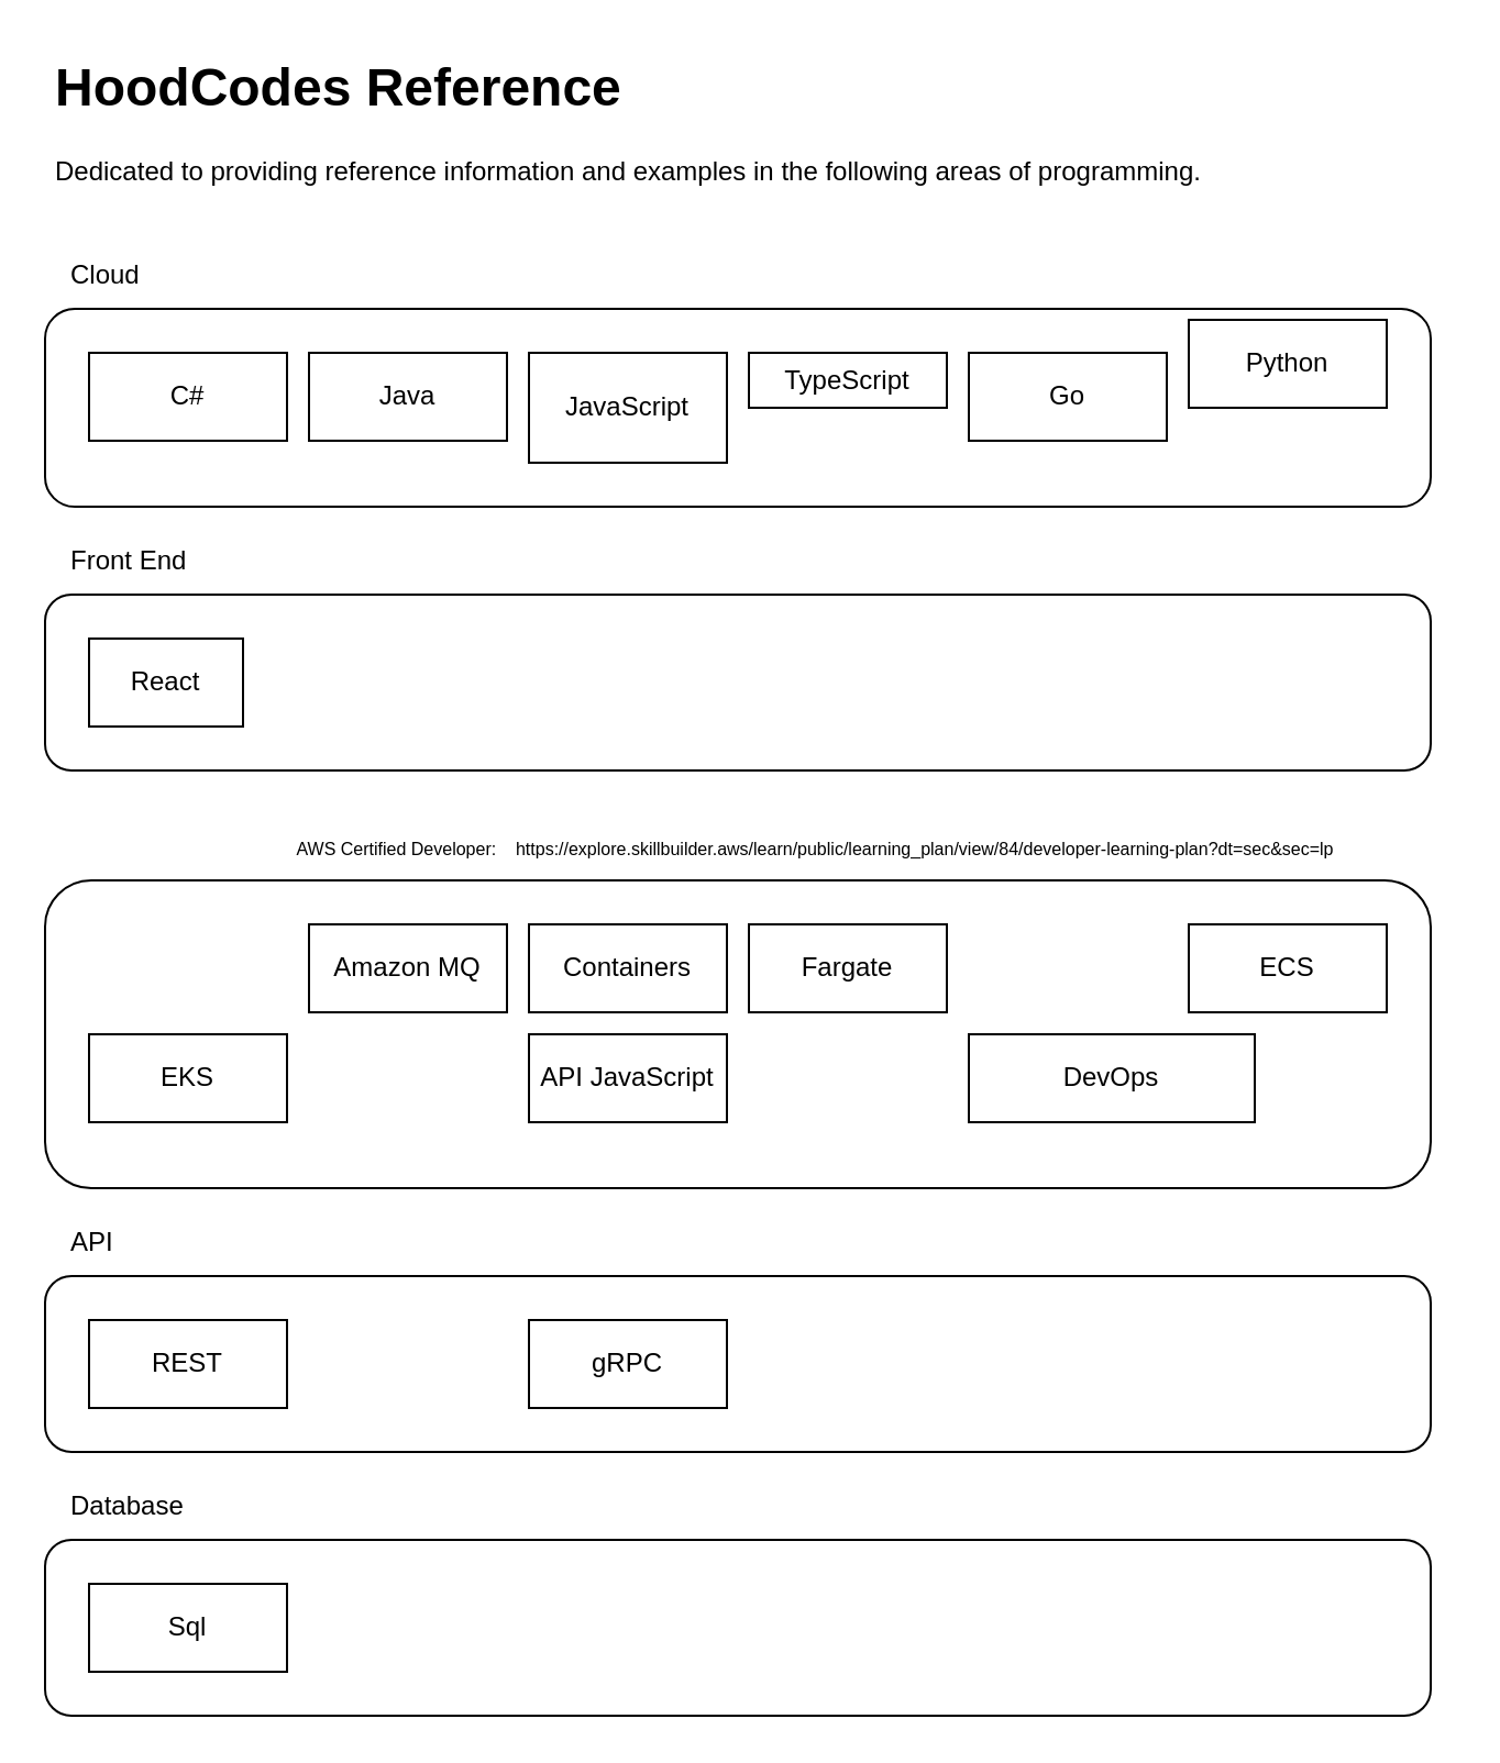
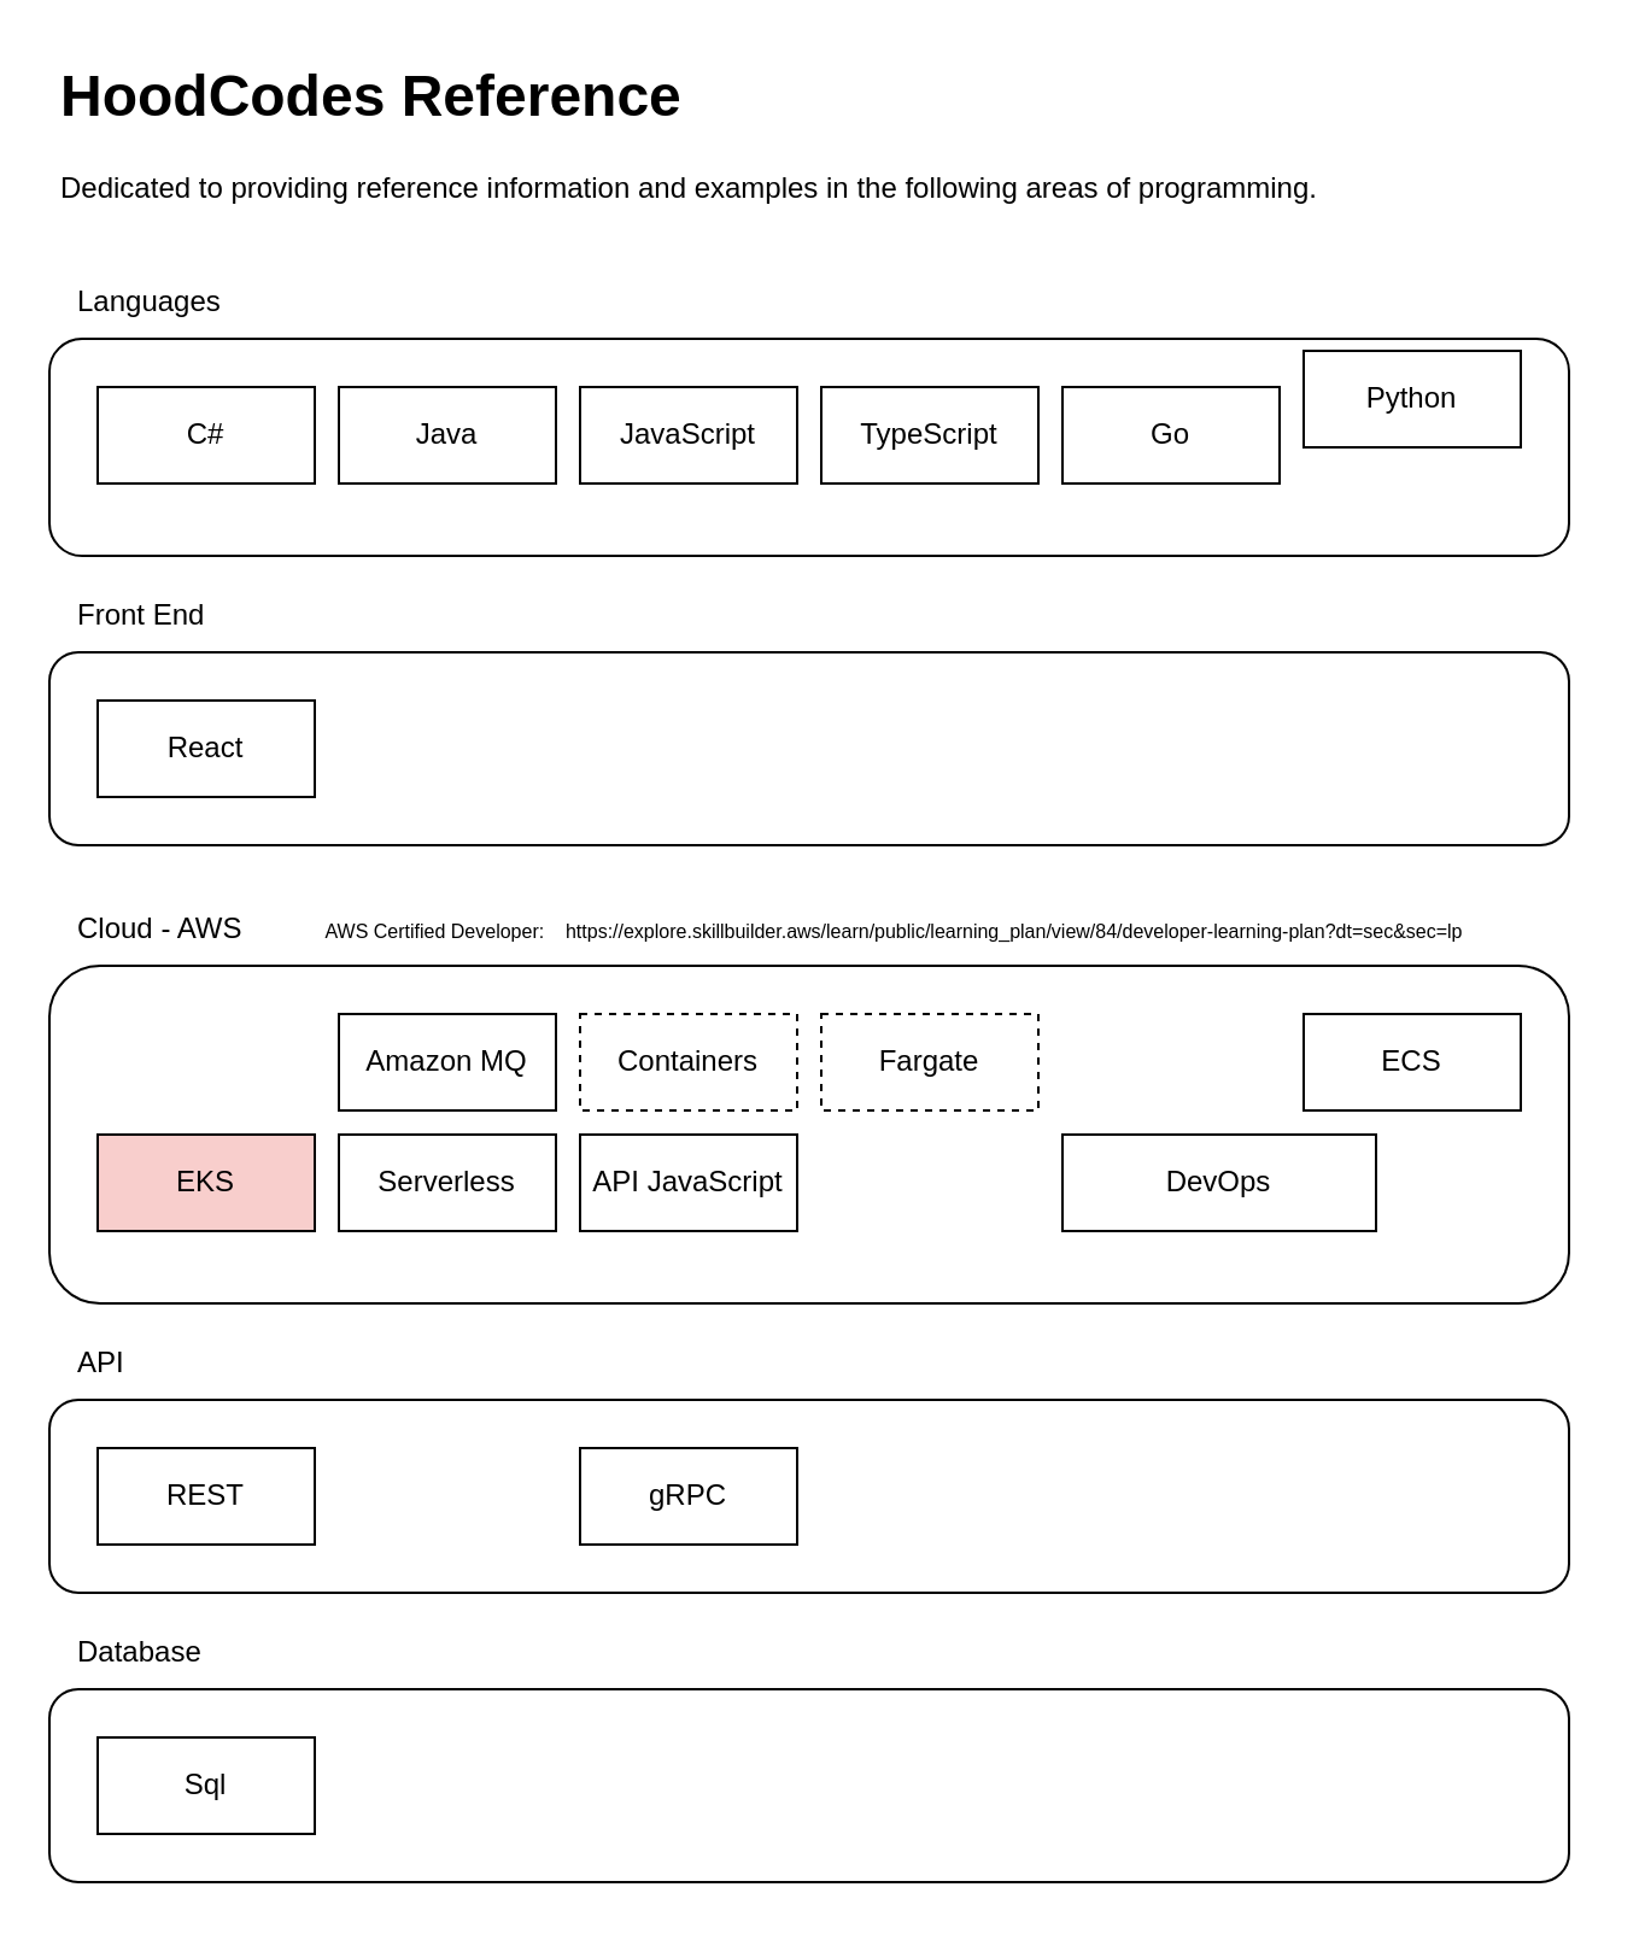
- <mxCell id="4" value="Cloud" style="text;html=1;strokeColor=none;fillColor=none;align=left;verticalAlign=middle;whiteSpace=wrap;rounded=0;" parent="1" vertex="1"><mxGeometry x="30" y="110" width="60" height="30" as="geometry" /></mxCell>
+ <mxCell id="4" value="Languages" style="text;html=1;strokeColor=none;fillColor=none;align=left;verticalAlign=middle;whiteSpace=wrap;rounded=0;" parent="1" vertex="1"><mxGeometry x="30" y="110" width="60" height="30" as="geometry" /></mxCell>
- <mxCell id="12" value="TypeScript" style="rounded=0;whiteSpace=wrap;html=1;" parent="1" vertex="1"><mxGeometry x="340" y="160" width="90" height="25" as="geometry" /></mxCell>
+ <mxCell id="12" value="TypeScript" style="rounded=0;whiteSpace=wrap;html=1;" parent="1" vertex="1"><mxGeometry x="340" y="160" width="90" height="40" as="geometry" /></mxCell>
- <mxCell id="10" value="JavaScript" style="rounded=0;whiteSpace=wrap;html=1;" parent="1" vertex="1"><mxGeometry x="240" y="160" width="90" height="50" as="geometry" /></mxCell>
+ <mxCell id="10" value="JavaScript" style="rounded=0;whiteSpace=wrap;html=1;" parent="1" vertex="1"><mxGeometry x="240" y="160" width="90" height="40" as="geometry" /></mxCell>
- <mxCell id="29" value="React" style="rounded=0;whiteSpace=wrap;html=1;" parent="1" vertex="1"><mxGeometry x="40" y="290" width="70" height="40" as="geometry" /></mxCell>
+ <mxCell id="29" value="React" style="rounded=0;whiteSpace=wrap;html=1;" parent="1" vertex="1"><mxGeometry x="40" y="290" width="90" height="40" as="geometry" /></mxCell>
+ <mxCell id="16" value="Cloud - AWS" style="text;html=1;strokeColor=none;fillColor=none;align=left;verticalAlign=middle;whiteSpace=wrap;rounded=0;" parent="1" vertex="1"><mxGeometry x="30" y="370" width="80" height="30" as="geometry" /></mxCell>
- <mxCell id="20" value="Containers" style="rounded=0;whiteSpace=wrap;html=1;" parent="1" vertex="1"><mxGeometry x="240" y="420" width="90" height="40" as="geometry" /></mxCell>
+ <mxCell id="20" value="Containers" style="rounded=0;whiteSpace=wrap;html=1;dashed=1;" parent="1" vertex="1"><mxGeometry x="240" y="420" width="90" height="40" as="geometry" /></mxCell>
- <mxCell id="19" value="Fargate" style="rounded=0;whiteSpace=wrap;html=1;" parent="1" vertex="1"><mxGeometry x="340" y="420" width="90" height="40" as="geometry" /></mxCell>
+ <mxCell id="19" value="Fargate" style="rounded=0;whiteSpace=wrap;html=1;dashed=1;" parent="1" vertex="1"><mxGeometry x="340" y="420" width="90" height="40" as="geometry" /></mxCell>
- <mxCell id="25" value="EKS" style="rounded=0;whiteSpace=wrap;html=1;" parent="1" vertex="1"><mxGeometry x="40" y="470" width="90" height="40" as="geometry" /></mxCell>
+ <mxCell id="25" value="EKS" style="rounded=0;whiteSpace=wrap;html=1;fillColor=#f8cecc;" parent="1" vertex="1"><mxGeometry x="40" y="470" width="90" height="40" as="geometry" /></mxCell>
+ <mxCell id="26" value="Serverless" style="rounded=0;whiteSpace=wrap;html=1;" parent="1" vertex="1"><mxGeometry x="140" y="470" width="90" height="40" as="geometry" /></mxCell>
